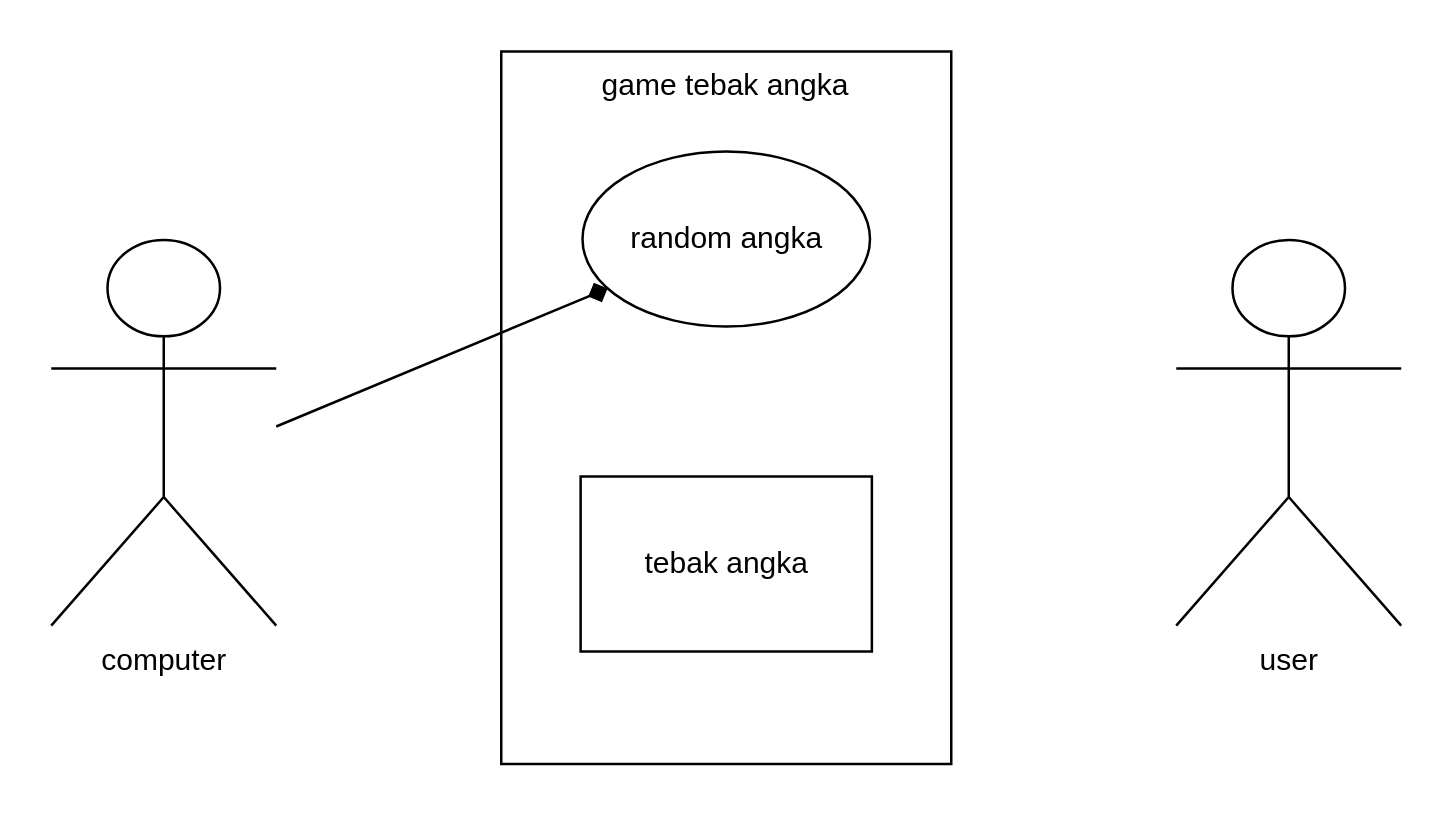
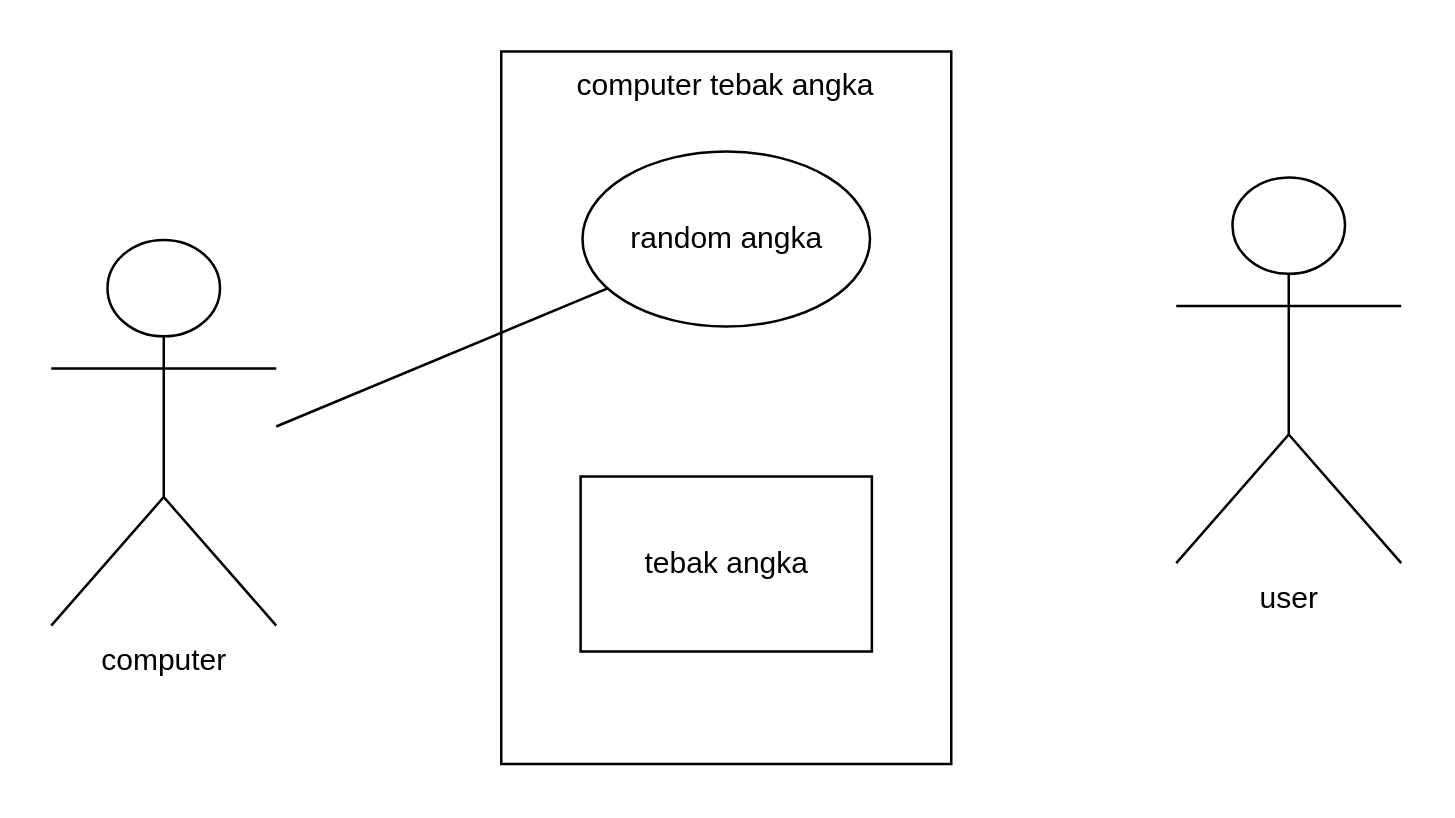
- <mxCell id="4" value="game tebak angka" style="rounded=0;whiteSpace=wrap;html=1;verticalAlign=top;" vertex="1" parent="1"><mxGeometry x="200" y="20" width="180" height="285" as="geometry" /></mxCell>
+ <mxCell id="4" value="computer tebak angka" style="rounded=0;whiteSpace=wrap;html=1;verticalAlign=top;" vertex="1" parent="1"><mxGeometry x="200" y="20" width="180" height="285" as="geometry" /></mxCell>
- <mxCell id="8" value="" style="endArrow=diamond;html=1;rounded=0;" edge="1" parent="1" source="7" target="5"><mxGeometry width="50" height="50" relative="1" as="geometry"><mxPoint x="260" y="260" as="sourcePoint" /><mxPoint x="310" y="210" as="targetPoint" /><Array as="points"><mxPoint x="110" y="170" /></Array></mxGeometry></mxCell>
+ <mxCell id="8" value="" style="endArrow=none;html=1;rounded=0;" edge="1" parent="1" source="7" target="5"><mxGeometry width="50" height="50" relative="1" as="geometry"><mxPoint x="260" y="260" as="sourcePoint" /><mxPoint x="310" y="210" as="targetPoint" /><Array as="points"><mxPoint x="110" y="170" /></Array></mxGeometry></mxCell>
- <mxCell id="2" value="user" style="shape=umlActor;verticalLabelPosition=bottom;verticalAlign=top;html=1;outlineConnect=0;" vertex="1" parent="1"><mxGeometry x="470" y="95.36" width="90" height="154.29" as="geometry" /></mxCell>
+ <mxCell id="2" value="user" style="shape=umlActor;verticalLabelPosition=bottom;verticalAlign=top;html=1;outlineConnect=0;" vertex="1" parent="1"><mxGeometry x="470" y="70.36" width="90" height="154.29" as="geometry" /></mxCell>
